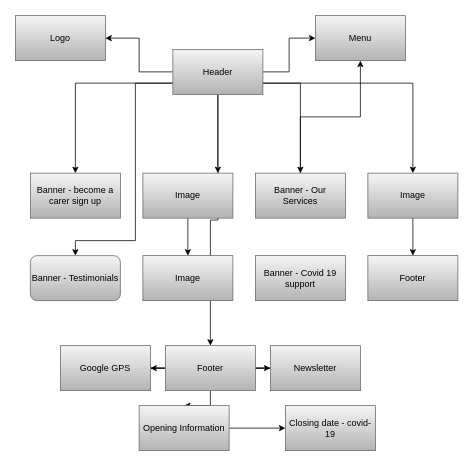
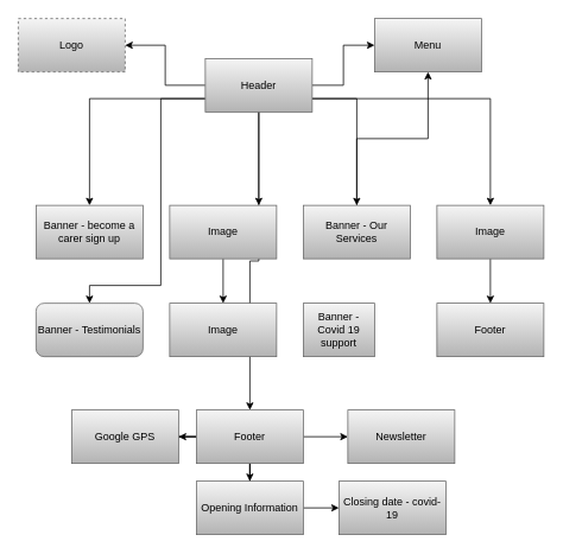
- <mxCell id="12" value="Logo" style="rounded=0;whiteSpace=wrap;html=1;gradientColor=#b3b3b3;fillColor=#f5f5f5;strokeColor=#666666;" vertex="1" parent="1"><mxGeometry x="20" y="20" width="120" height="60" as="geometry" /></mxCell>
+ <mxCell id="12" value="Logo" style="rounded=0;whiteSpace=wrap;html=1;gradientColor=#b3b3b3;fillColor=#f5f5f5;strokeColor=#666666;dashed=1;" vertex="1" parent="1"><mxGeometry x="20" y="20" width="120" height="60" as="geometry" /></mxCell>
- <mxCell id="19" value="Banner - Covid 19 support" style="rounded=0;whiteSpace=wrap;html=1;gradientColor=#b3b3b3;fillColor=#f5f5f5;strokeColor=#666666;" vertex="1" parent="1"><mxGeometry x="340" y="340" width="120" height="60" as="geometry" /></mxCell>
+ <mxCell id="19" value="Banner - Covid 19 support" style="rounded=0;whiteSpace=wrap;html=1;gradientColor=#b3b3b3;fillColor=#f5f5f5;strokeColor=#666666;" vertex="1" parent="1"><mxGeometry x="340" y="340" width="80" height="60" as="geometry" /></mxCell>
- <mxCell id="31" value="Newsletter" style="rounded=0;whiteSpace=wrap;html=1;gradientColor=#b3b3b3;fillColor=#f5f5f5;strokeColor=#666666;" vertex="1" parent="1"><mxGeometry x="360" y="460" width="120" height="60" as="geometry" /></mxCell>
+ <mxCell id="31" value="Newsletter" style="rounded=0;whiteSpace=wrap;html=1;gradientColor=#b3b3b3;fillColor=#f5f5f5;strokeColor=#666666;" vertex="1" parent="1"><mxGeometry x="390" y="460" width="120" height="60" as="geometry" /></mxCell>
- <mxCell id="30" value="Opening Information" style="rounded=0;whiteSpace=wrap;html=1;gradientColor=#b3b3b3;fillColor=#f5f5f5;strokeColor=#666666;" vertex="1" parent="1"><mxGeometry x="185" y="540" width="120" height="60" as="geometry" /></mxCell>
+ <mxCell id="30" value="Opening Information" style="rounded=0;whiteSpace=wrap;html=1;gradientColor=#b3b3b3;fillColor=#f5f5f5;strokeColor=#666666;" vertex="1" parent="1"><mxGeometry x="220" y="540" width="120" height="60" as="geometry" /></mxCell>
